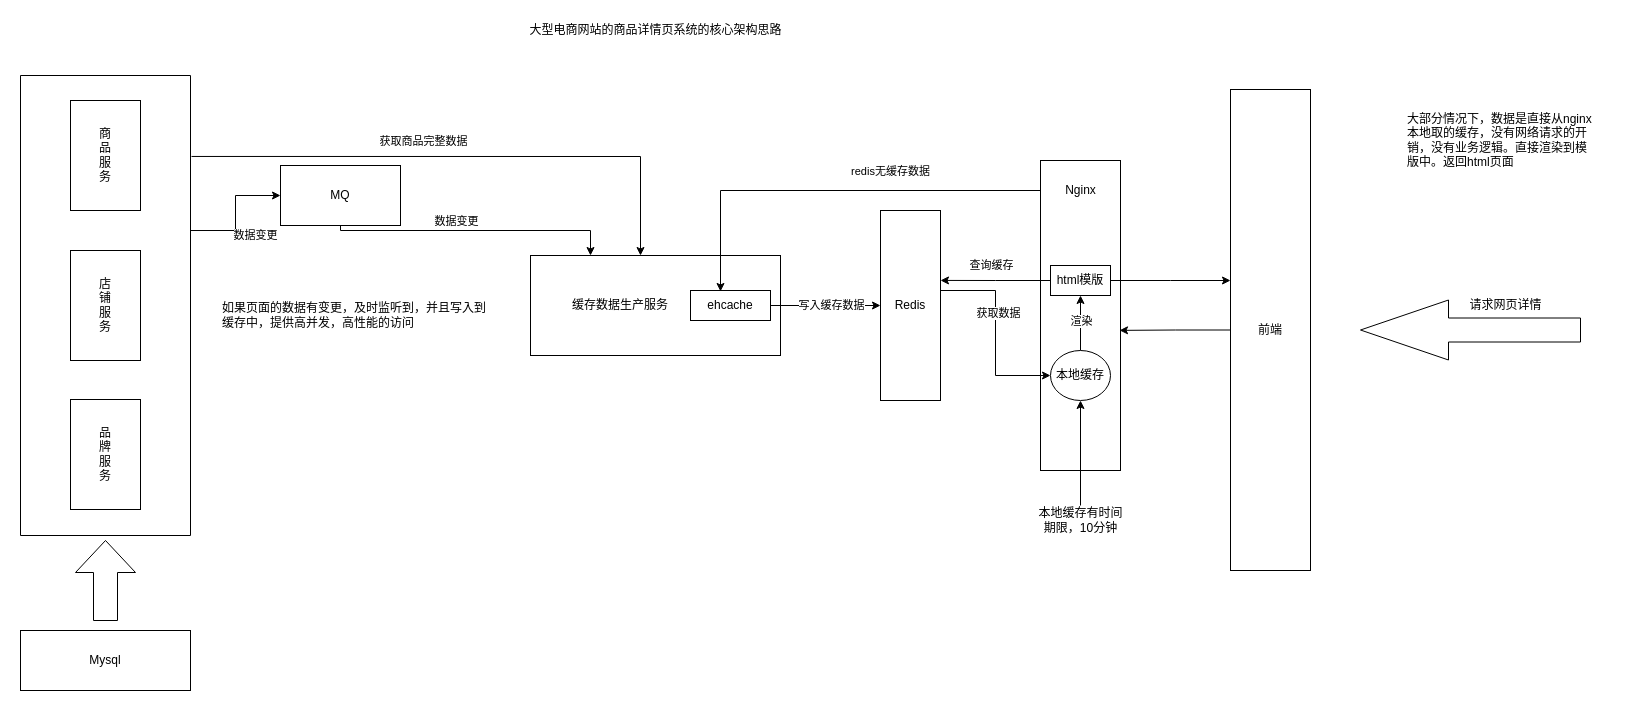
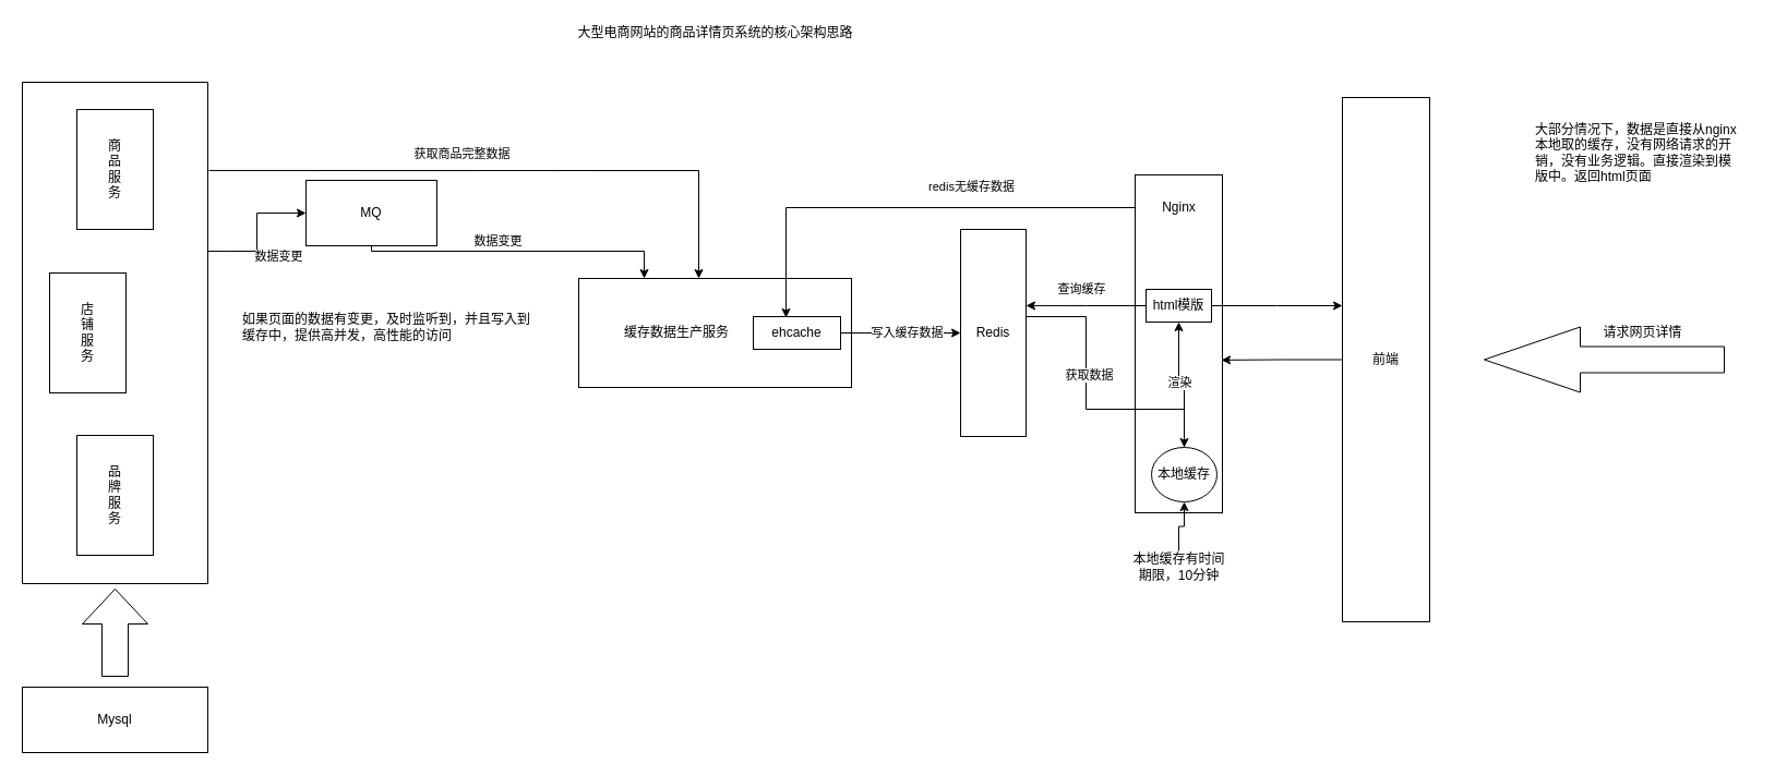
- <mxCell id="8" value="店&lt;br&gt;铺&lt;br&gt;服&lt;br&gt;务" style="whiteSpace=wrap;html=1;" parent="1" vertex="1"><mxGeometry x="70" y="250" width="70" height="110" as="geometry" /></mxCell>
+ <mxCell id="8" value="店&lt;br&gt;铺&lt;br&gt;服&lt;br&gt;务" style="whiteSpace=wrap;html=1;" parent="1" vertex="1"><mxGeometry x="45" y="250" width="70" height="110" as="geometry" /></mxCell>
- <mxCell id="36" value="如果页面的数据有变更，及时监听到，并且写入到&lt;br&gt;缓存中，提供高并发，高性能的访问" style="text;html=1;align=left;verticalAlign=middle;resizable=0;points=[];autosize=1;strokeColor=none;" parent="1" vertex="1"><mxGeometry x="220" y="300" width="280" height="30" as="geometry" /></mxCell>
+ <mxCell id="36" value="如果页面的数据有变更，及时监听到，并且写入到&lt;br&gt;缓存中，提供高并发，高性能的访问" style="text;html=1;align=left;verticalAlign=middle;resizable=0;points=[];autosize=1;strokeColor=none;" parent="1" vertex="1"><mxGeometry x="220" y="285" width="280" height="30" as="geometry" /></mxCell>
- <mxCell id="35" value="本地缓存" style="ellipse;whiteSpace=wrap;html=1;" parent="1" vertex="1"><mxGeometry x="1050" y="350" width="60" height="50" as="geometry" /></mxCell>
+ <mxCell id="35" value="本地缓存" style="ellipse;whiteSpace=wrap;html=1;" parent="1" vertex="1"><mxGeometry x="1055" y="410" width="60" height="50" as="geometry" /></mxCell>
